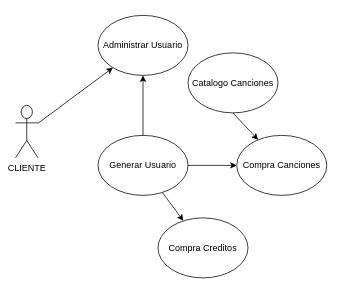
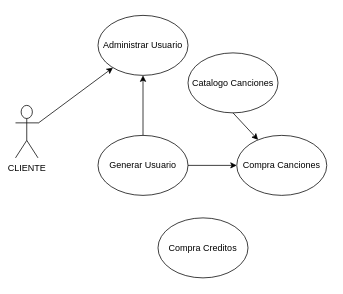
- <mxCell id="9" value="" style="endArrow=classic;html=1;rounded=0;" edge="1" parent="1" source="5" target="2"><mxGeometry width="50" height="50" relative="1" as="geometry"><mxPoint x="190" y="130" as="sourcePoint" /><mxPoint x="240" y="80" as="targetPoint" /></mxGeometry></mxCell>
